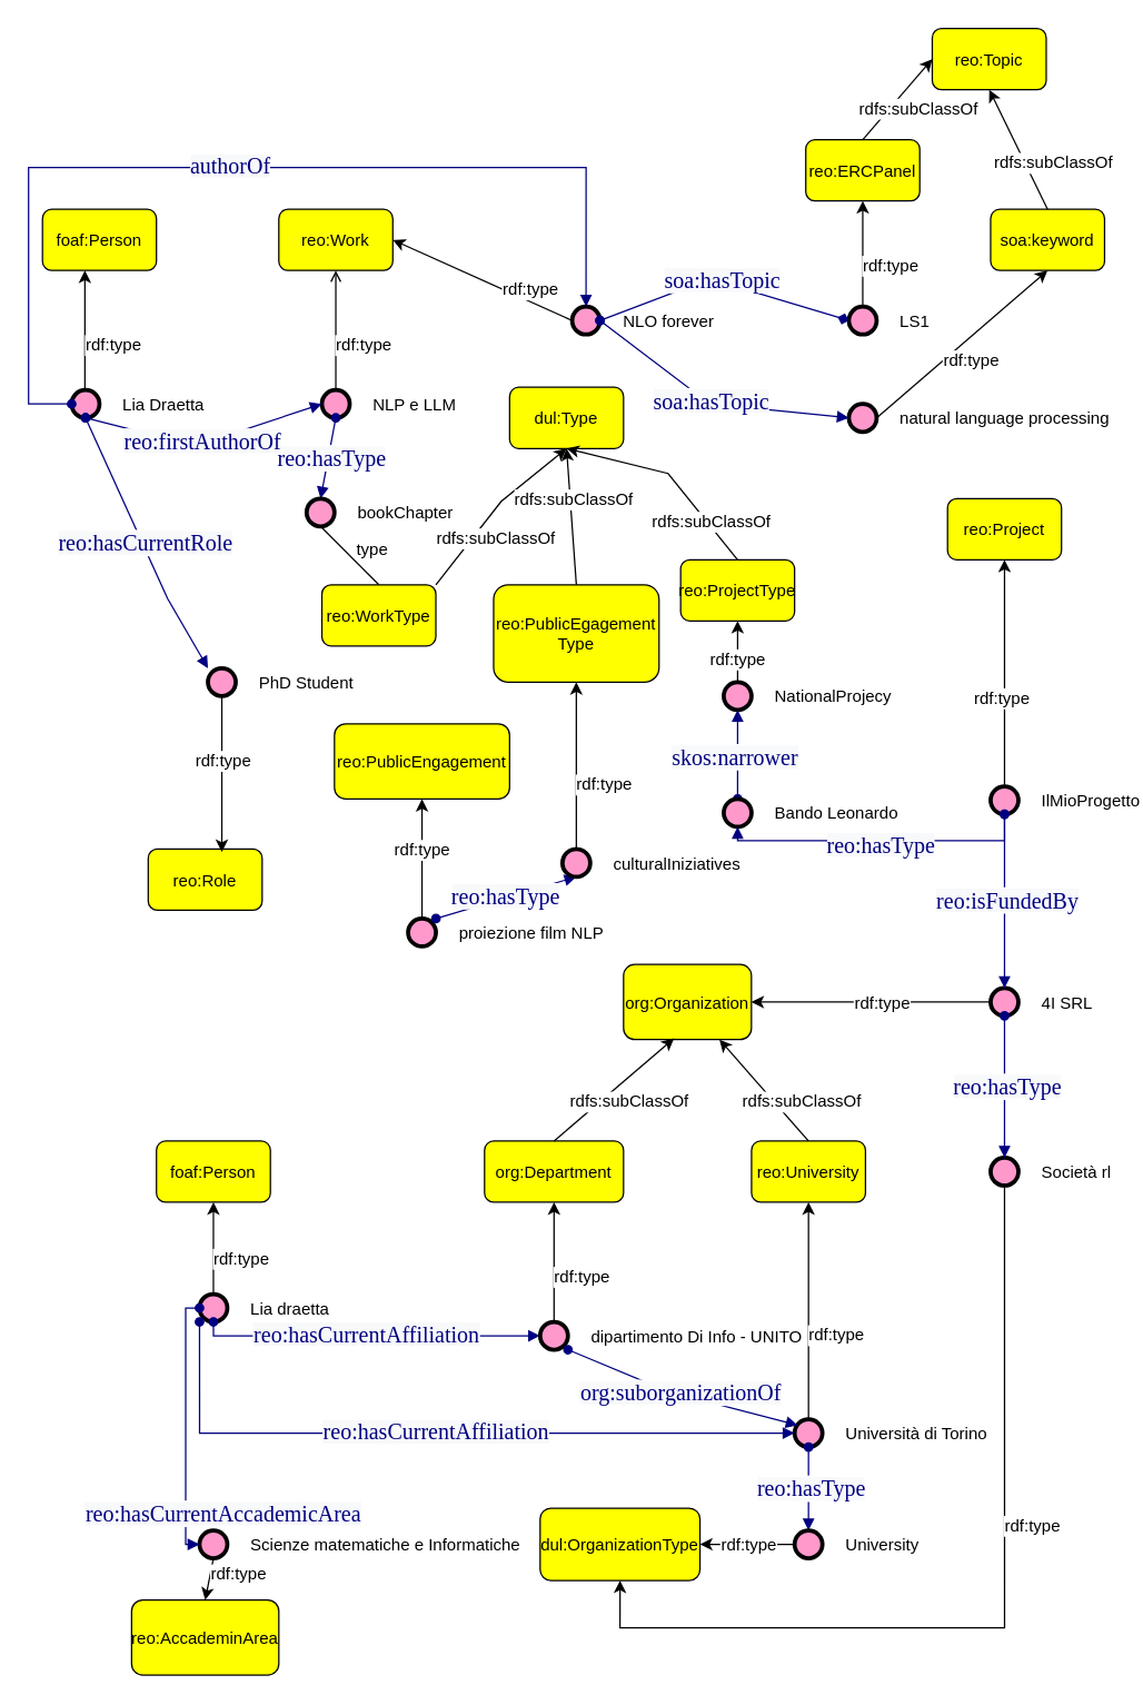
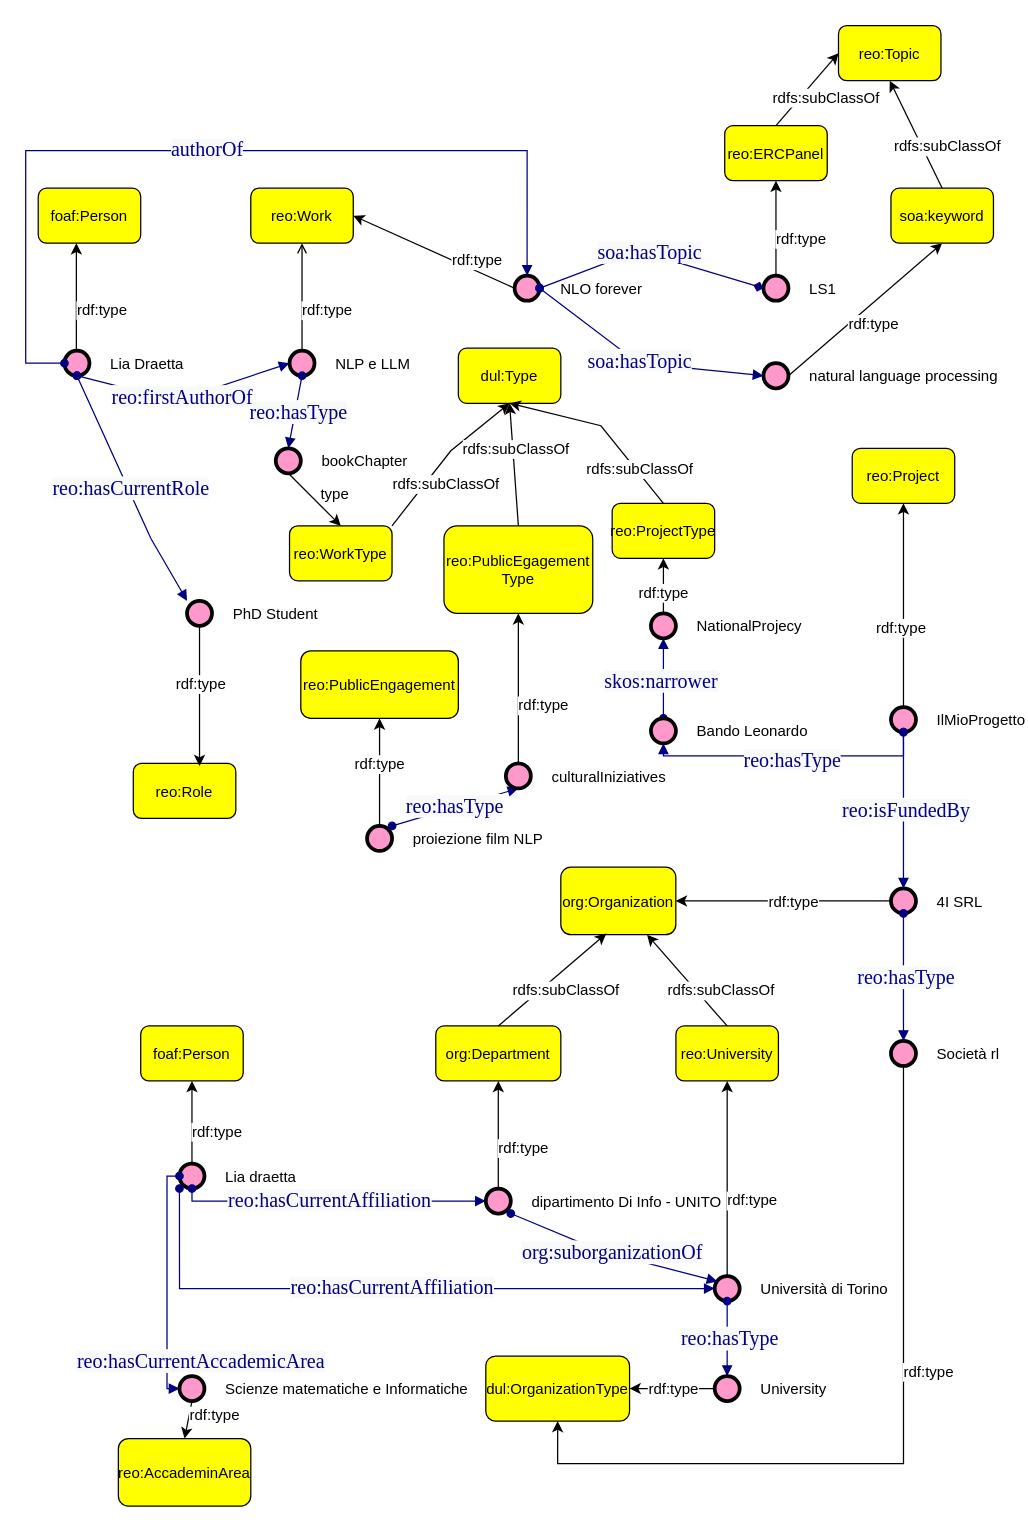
- <mxCell id="10" value="" style="endArrow=none;html=1;textDirection=ltr;rounded=0;entryX=0.5;entryY=0;entryDx=0;entryDy=0;exitX=0.5;exitY=1;exitDx=0;exitDy=0;" parent="1" source="8" target="111" edge="1"><mxGeometry width="50" height="50" relative="1" as="geometry"><mxPoint x="286" y="353" as="sourcePoint" /><mxPoint x="360" y="350" as="targetPoint" /></mxGeometry></mxCell>
+ <mxCell id="10" value="" style="endArrow=classic;html=1;textDirection=ltr;rounded=0;entryX=0.5;entryY=0;entryDx=0;entryDy=0;exitX=0.5;exitY=1;exitDx=0;exitDy=0;" parent="1" source="8" target="111" edge="1"><mxGeometry width="50" height="50" relative="1" as="geometry"><mxPoint x="286" y="353" as="sourcePoint" /><mxPoint x="360" y="350" as="targetPoint" /></mxGeometry></mxCell>
